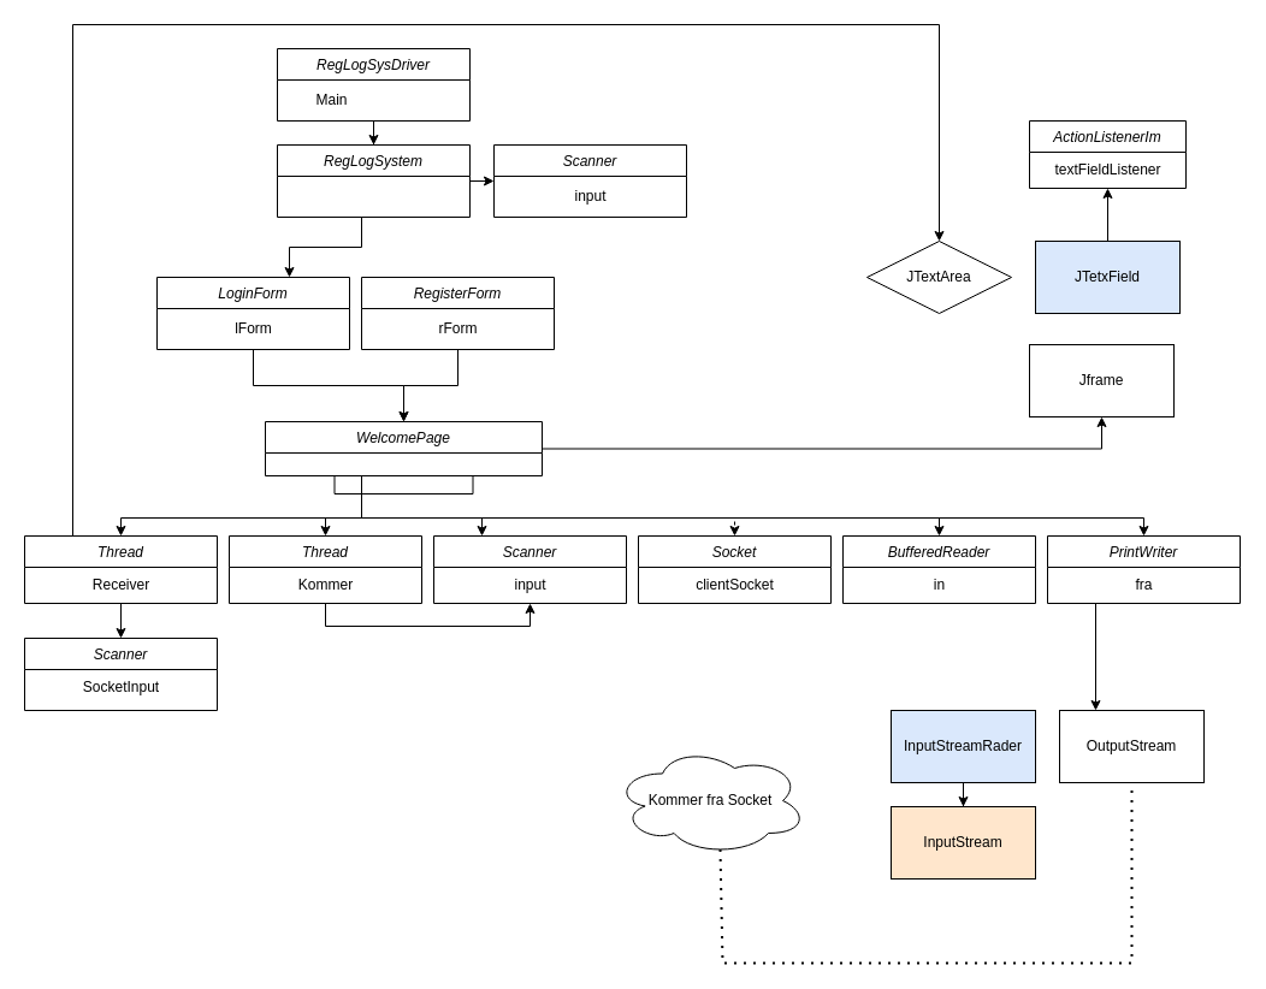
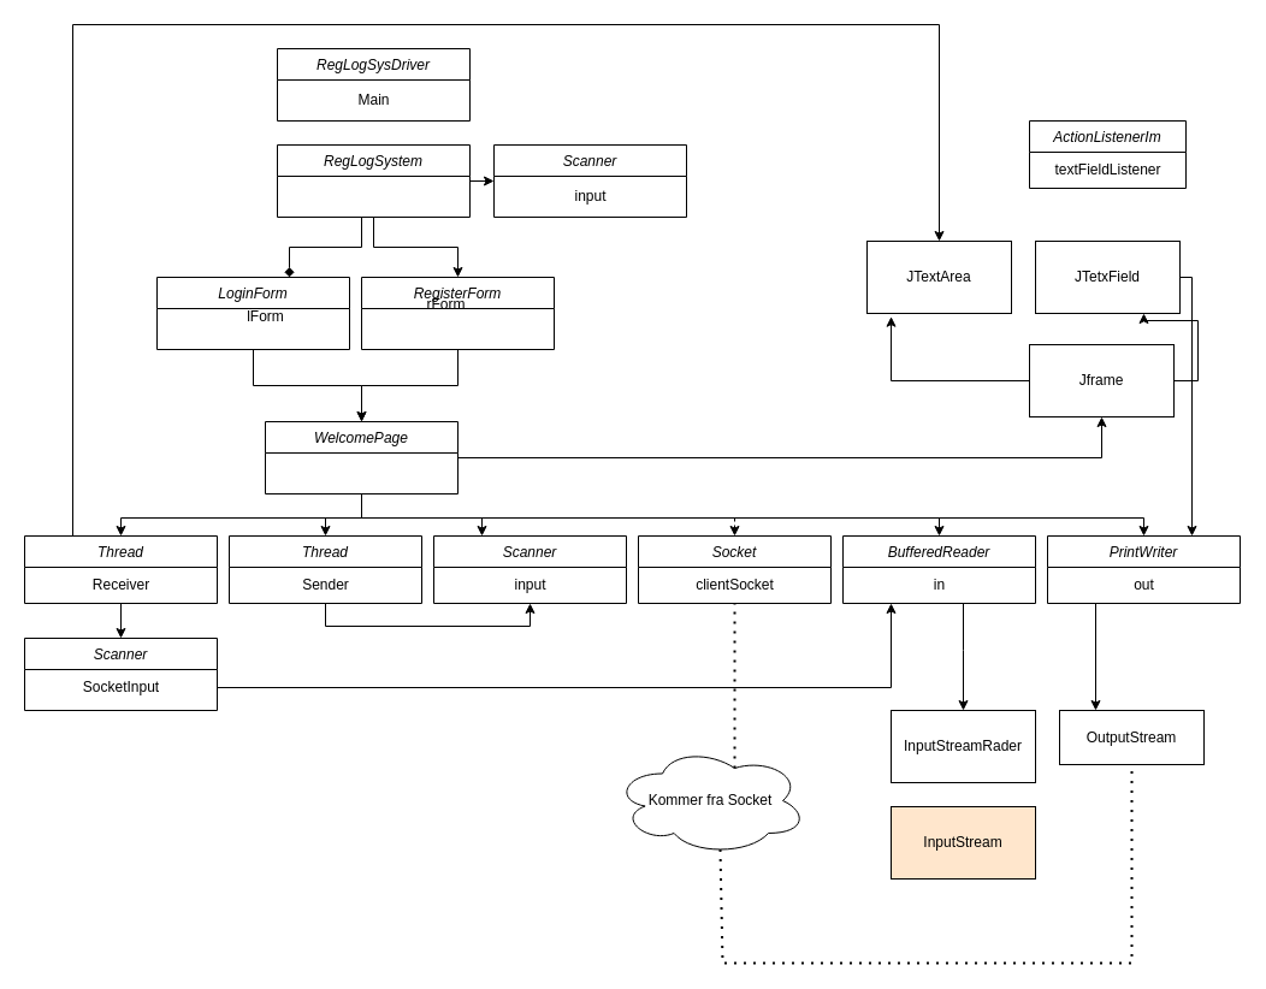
- <mxCell id="55" value="Main" style="text;html=1;align=center;verticalAlign=middle;resizable=0;points=[];autosize=1;strokeColor=none;fillColor=none;" parent="1" vertex="1"><mxGeometry x="250" y="68" width="50" height="30" as="geometry" /></mxCell>
+ <mxCell id="55" value="Main" style="text;html=1;align=center;verticalAlign=middle;resizable=0;points=[];autosize=1;strokeColor=none;fillColor=none;" parent="1" vertex="1"><mxGeometry x="285" y="68" width="50" height="30" as="geometry" /></mxCell>
- <mxCell id="2" value="" style="edgeStyle=orthogonalEdgeStyle;rounded=0;orthogonalLoop=1;jettySize=auto;html=1;" parent="1" source="3" target="7" edge="1"><mxGeometry relative="1" as="geometry" /></mxCell>
- <mxCell id="52" style="edgeStyle=orthogonalEdgeStyle;rounded=0;orthogonalLoop=1;jettySize=auto;html=1;" edge="1" parent="1" source="53" target="30"><mxGeometry relative="1" as="geometry" /></mxCell>
+ <mxCell id="5" style="edgeStyle=orthogonalEdgeStyle;rounded=0;orthogonalLoop=1;jettySize=auto;html=1;" parent="1" source="7" target="11" edge="1"><mxGeometry relative="1" as="geometry" /></mxCell>
- <mxCell id="4" value="" style="edgeStyle=orthogonalEdgeStyle;rounded=0;orthogonalLoop=1;jettySize=auto;html=1;" parent="1" source="7" target="9" edge="1"><mxGeometry relative="1" as="geometry"><Array as="points"><mxPoint x="300" y="205" /><mxPoint x="240" y="205" /></Array></mxGeometry></mxCell>
+ <mxCell id="4" value="" style="edgeStyle=orthogonalEdgeStyle;rounded=0;orthogonalLoop=1;jettySize=auto;html=1;endArrow=diamond;" parent="1" source="7" target="9" edge="1"><mxGeometry relative="1" as="geometry"><Array as="points"><mxPoint x="300" y="205" /><mxPoint x="240" y="205" /></Array></mxGeometry></mxCell>
- <mxCell id="50" value="JTextArea" style="rhombus;whiteSpace=wrap;html=1;" parent="1" vertex="1"><mxGeometry x="720" y="200" width="120" height="60" as="geometry" /></mxCell>
+ <mxCell id="50" value="JTextArea" style="rounded=0;whiteSpace=wrap;html=1;" parent="1" vertex="1"><mxGeometry x="720" y="200" width="120" height="60" as="geometry" /></mxCell>
- <mxCell id="53" value="JTetxField" style="rounded=0;whiteSpace=wrap;html=1;fillColor=#dae8fc;" parent="1" vertex="1"><mxGeometry x="860" y="200" width="120" height="60" as="geometry" /></mxCell>
+ <mxCell id="53" value="JTetxField" style="rounded=0;whiteSpace=wrap;html=1;" parent="1" vertex="1"><mxGeometry x="860" y="200" width="120" height="60" as="geometry" /></mxCell>
- <mxCell id="57" value="lForm" style="text;html=1;align=center;verticalAlign=middle;resizable=0;points=[];autosize=1;strokeColor=none;fillColor=none;" parent="1" vertex="1"><mxGeometry x="185" y="258" width="50" height="30" as="geometry" /></mxCell>
+ <mxCell id="57" value="lForm" style="text;html=1;align=center;verticalAlign=middle;resizable=0;points=[];autosize=1;strokeColor=none;fillColor=none;" parent="1" vertex="1"><mxGeometry x="195" y="248" width="50" height="30" as="geometry" /></mxCell>
- <mxCell id="58" value="rForm" style="text;html=1;align=center;verticalAlign=middle;resizable=0;points=[];autosize=1;strokeColor=none;fillColor=none;" parent="1" vertex="1"><mxGeometry x="350" y="258" width="60" height="30" as="geometry" /></mxCell>
+ <mxCell id="58" value="rForm" style="text;html=1;align=center;verticalAlign=middle;resizable=0;points=[];autosize=1;strokeColor=none;fillColor=none;" parent="1" vertex="1"><mxGeometry x="340" y="238" width="60" height="30" as="geometry" /></mxCell>
+ <mxCell id="47" style="edgeStyle=orthogonalEdgeStyle;rounded=0;orthogonalLoop=1;jettySize=auto;html=1;exitX=1;exitY=0.5;exitDx=0;exitDy=0;entryX=0.75;entryY=1;entryDx=0;entryDy=0;" parent="1" source="49" target="53" edge="1"><mxGeometry relative="1" as="geometry" /></mxCell>
+ <mxCell id="48" style="edgeStyle=orthogonalEdgeStyle;rounded=0;orthogonalLoop=1;jettySize=auto;html=1;exitX=0;exitY=0.5;exitDx=0;exitDy=0;entryX=0.167;entryY=1.045;entryDx=0;entryDy=0;entryPerimeter=0;" parent="1" source="49" target="50" edge="1"><mxGeometry relative="1" as="geometry" /></mxCell>
+ <mxCell id="51" style="edgeStyle=orthogonalEdgeStyle;rounded=0;orthogonalLoop=1;jettySize=auto;html=1;exitX=1;exitY=0.5;exitDx=0;exitDy=0;entryX=0.75;entryY=0;entryDx=0;entryDy=0;" parent="1" source="53" target="32" edge="1"><mxGeometry relative="1" as="geometry"><Array as="points"><mxPoint x="990" y="230" /></Array></mxGeometry></mxCell>
- <mxCell id="19" value="WelcomePage" style="swimlane;fontStyle=2;align=center;verticalAlign=top;childLayout=stackLayout;horizontal=1;startSize=26;horizontalStack=0;resizeParent=1;resizeLast=0;collapsible=1;marginBottom=0;rounded=0;shadow=0;strokeWidth=1;" parent="1" vertex="1"><mxGeometry x="220" y="350" width="230" height="45" as="geometry"><mxRectangle x="230" y="140" width="160" height="26" as="alternateBounds" /></mxGeometry></mxCell>
+ <mxCell id="19" value="WelcomePage" style="swimlane;fontStyle=2;align=center;verticalAlign=top;childLayout=stackLayout;horizontal=1;startSize=26;horizontalStack=0;resizeParent=1;resizeLast=0;collapsible=1;marginBottom=0;rounded=0;shadow=0;strokeWidth=1;" parent="1" vertex="1"><mxGeometry x="220" y="350" width="160" height="60" as="geometry"><mxRectangle x="230" y="140" width="160" height="26" as="alternateBounds" /></mxGeometry></mxCell>
- <mxCell id="24" value="Kommer" style="text;html=1;align=center;verticalAlign=middle;resizable=0;points=[];autosize=1;strokeColor=none;fillColor=none;" parent="23" vertex="1"><mxGeometry y="26" width="160" height="30" as="geometry" /></mxCell>
+ <mxCell id="24" value="Sender" style="text;html=1;align=center;verticalAlign=middle;resizable=0;points=[];autosize=1;strokeColor=none;fillColor=none;" parent="23" vertex="1"><mxGeometry y="26" width="160" height="30" as="geometry" /></mxCell>
- <mxCell id="33" value="fra" style="text;html=1;align=center;verticalAlign=middle;resizable=0;points=[];autosize=1;strokeColor=none;fillColor=none;" parent="32" vertex="1"><mxGeometry y="26" width="160" height="30" as="geometry" /></mxCell>
+ <mxCell id="33" value="out" style="text;html=1;align=center;verticalAlign=middle;resizable=0;points=[];autosize=1;strokeColor=none;fillColor=none;" parent="32" vertex="1"><mxGeometry y="26" width="160" height="30" as="geometry" /></mxCell>
+ <mxCell id="61" style="edgeStyle=orthogonalEdgeStyle;rounded=0;orthogonalLoop=1;jettySize=auto;html=1;" edge="1" parent="1" source="38" target="41"><mxGeometry relative="1" as="geometry"><Array as="points"><mxPoint x="800" y="540" /><mxPoint x="800" y="540" /></Array></mxGeometry></mxCell>
+ <mxCell id="39" style="edgeStyle=orthogonalEdgeStyle;rounded=0;orthogonalLoop=1;jettySize=auto;html=1;entryX=0.25;entryY=1;entryDx=0;entryDy=0;" parent="1" source="35" target="37" edge="1"><mxGeometry relative="1" as="geometry" /></mxCell>
+ <mxCell id="46" value="" style="endArrow=none;dashed=1;html=1;dashPattern=1 3;strokeWidth=2;rounded=0;exitX=0.625;exitY=0.2;exitDx=0;exitDy=0;exitPerimeter=0;entryX=0.5;entryY=1;entryDx=0;entryDy=0;" parent="1" source="44" target="27" edge="1"><mxGeometry width="50" height="50" relative="1" as="geometry"><mxPoint x="570" y="550" as="sourcePoint" /><mxPoint x="610" y="560" as="targetPoint" /></mxGeometry></mxCell>
- <mxCell id="41" value="InputStreamRader" style="rounded=0;whiteSpace=wrap;html=1;fillColor=#dae8fc;" parent="1" vertex="1"><mxGeometry x="740" y="590" width="120" height="60" as="geometry" /></mxCell>
+ <mxCell id="41" value="InputStreamRader" style="rounded=0;whiteSpace=wrap;html=1;" parent="1" vertex="1"><mxGeometry x="740" y="590" width="120" height="60" as="geometry" /></mxCell>
- <mxCell id="43" value="OutputStream" style="rounded=0;whiteSpace=wrap;html=1;" parent="1" vertex="1"><mxGeometry x="880" y="590" width="120" height="60" as="geometry" /></mxCell>
+ <mxCell id="43" value="OutputStream" style="rounded=0;whiteSpace=wrap;html=1;" parent="1" vertex="1"><mxGeometry x="880" y="590" width="120" height="45" as="geometry" /></mxCell>
- <mxCell id="40" value="" style="edgeStyle=orthogonalEdgeStyle;rounded=0;orthogonalLoop=1;jettySize=auto;html=1;" edge="1" parent="1" source="41" target="42"><mxGeometry relative="1" as="geometry" /></mxCell>
